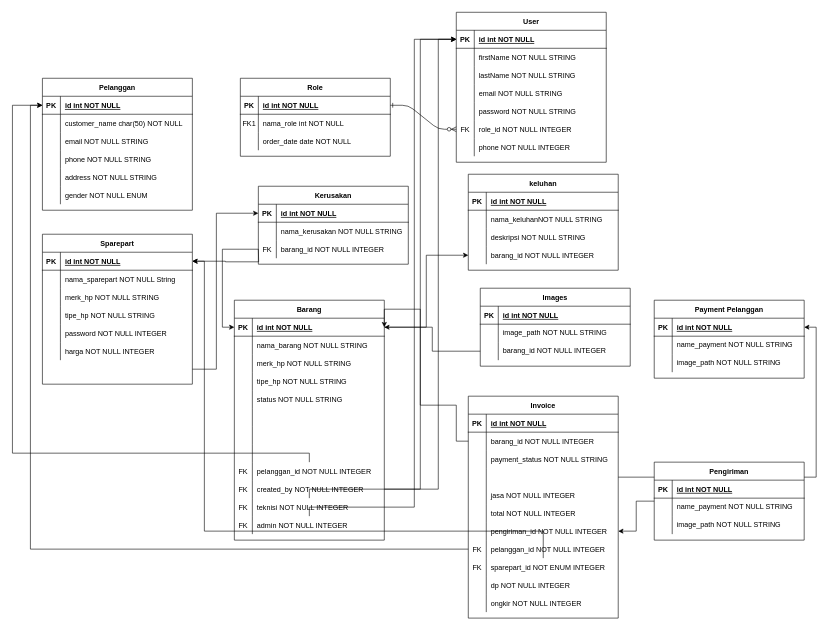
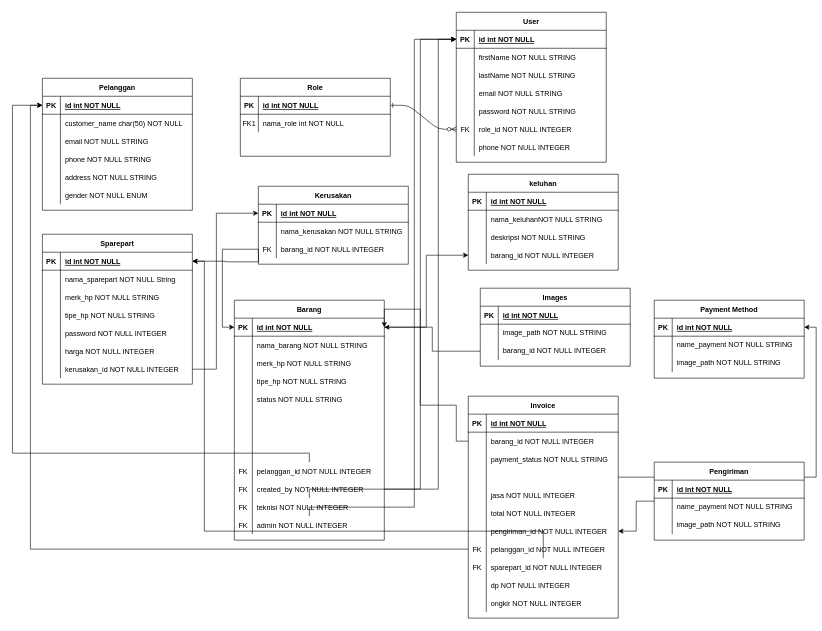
- <mxCell id="12" value="order_date date NOT NULL" style="shape=partialRectangle;overflow=hidden;connectable=0;fillColor=none;top=0;left=0;bottom=0;right=0;align=left;spacingLeft=6;" parent="10" vertex="1"><mxGeometry x="30" width="220" height="30" as="geometry" /></mxCell>
- <mxCell id="183" value="Payment Pelanggan" style="shape=table;startSize=30;container=1;collapsible=1;childLayout=tableLayout;fixedRows=1;rowLines=0;fontStyle=1;align=center;resizeLast=1;" vertex="1" parent="1"><mxGeometry x="1090" y="500" width="250" height="130" as="geometry" /></mxCell>
+ <mxCell id="183" value="Payment Method" style="shape=table;startSize=30;container=1;collapsible=1;childLayout=tableLayout;fixedRows=1;rowLines=0;fontStyle=1;align=center;resizeLast=1;" vertex="1" parent="1"><mxGeometry x="1090" y="500" width="250" height="130" as="geometry" /></mxCell>
+ <mxCell id="75" value="kerusakan_id NOT NULL INTEGER" style="shape=partialRectangle;overflow=hidden;connectable=0;fillColor=none;top=0;left=0;bottom=0;right=0;align=left;spacingLeft=6;" vertex="1" parent="73"><mxGeometry x="30" width="220" height="30" as="geometry" /></mxCell>
- <mxCell id="175" value="sparepart_id NOT ENUM INTEGER" style="shape=partialRectangle;overflow=hidden;connectable=0;fillColor=none;top=0;left=0;bottom=0;right=0;align=left;spacingLeft=6;" vertex="1" parent="173"><mxGeometry x="30" width="220" height="30" as="geometry" /></mxCell>
+ <mxCell id="175" value="sparepart_id NOT NULL INTEGER" style="shape=partialRectangle;overflow=hidden;connectable=0;fillColor=none;top=0;left=0;bottom=0;right=0;align=left;spacingLeft=6;" vertex="1" parent="173"><mxGeometry x="30" width="220" height="30" as="geometry" /></mxCell>
